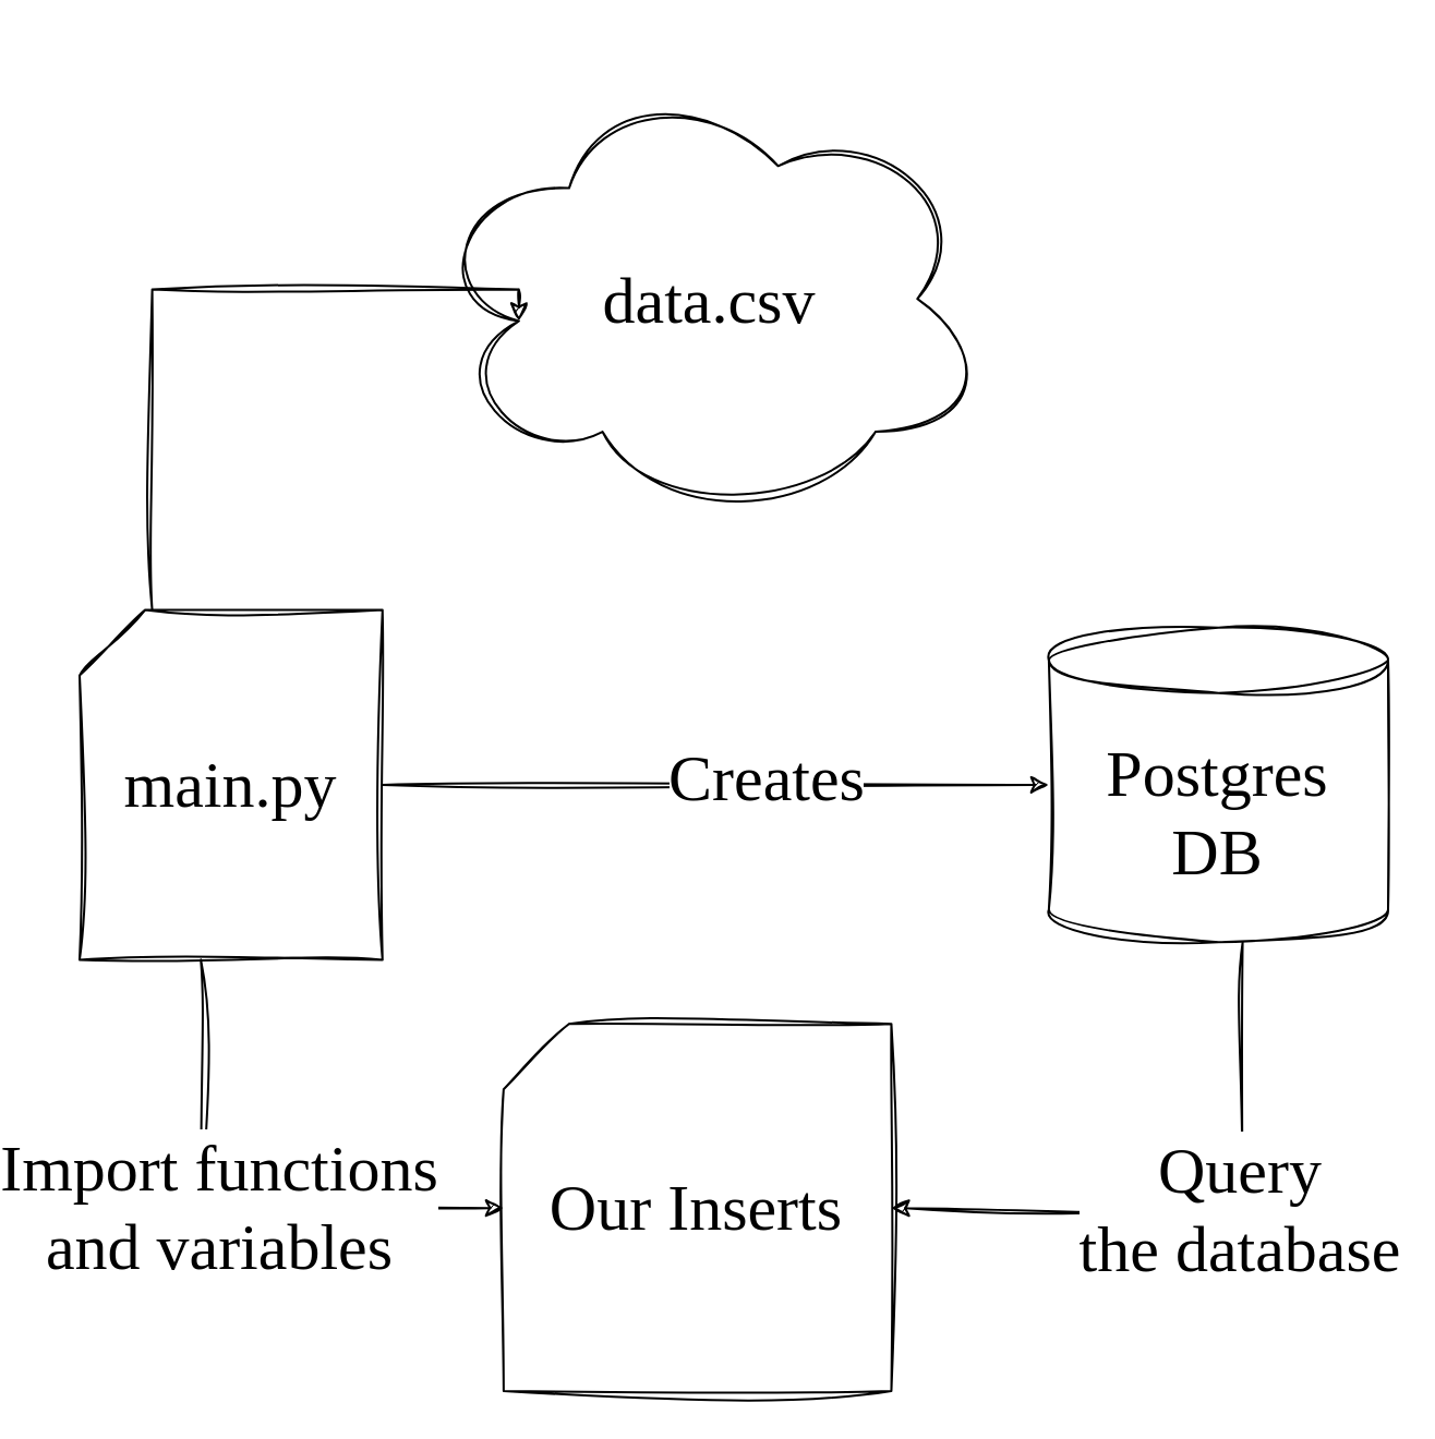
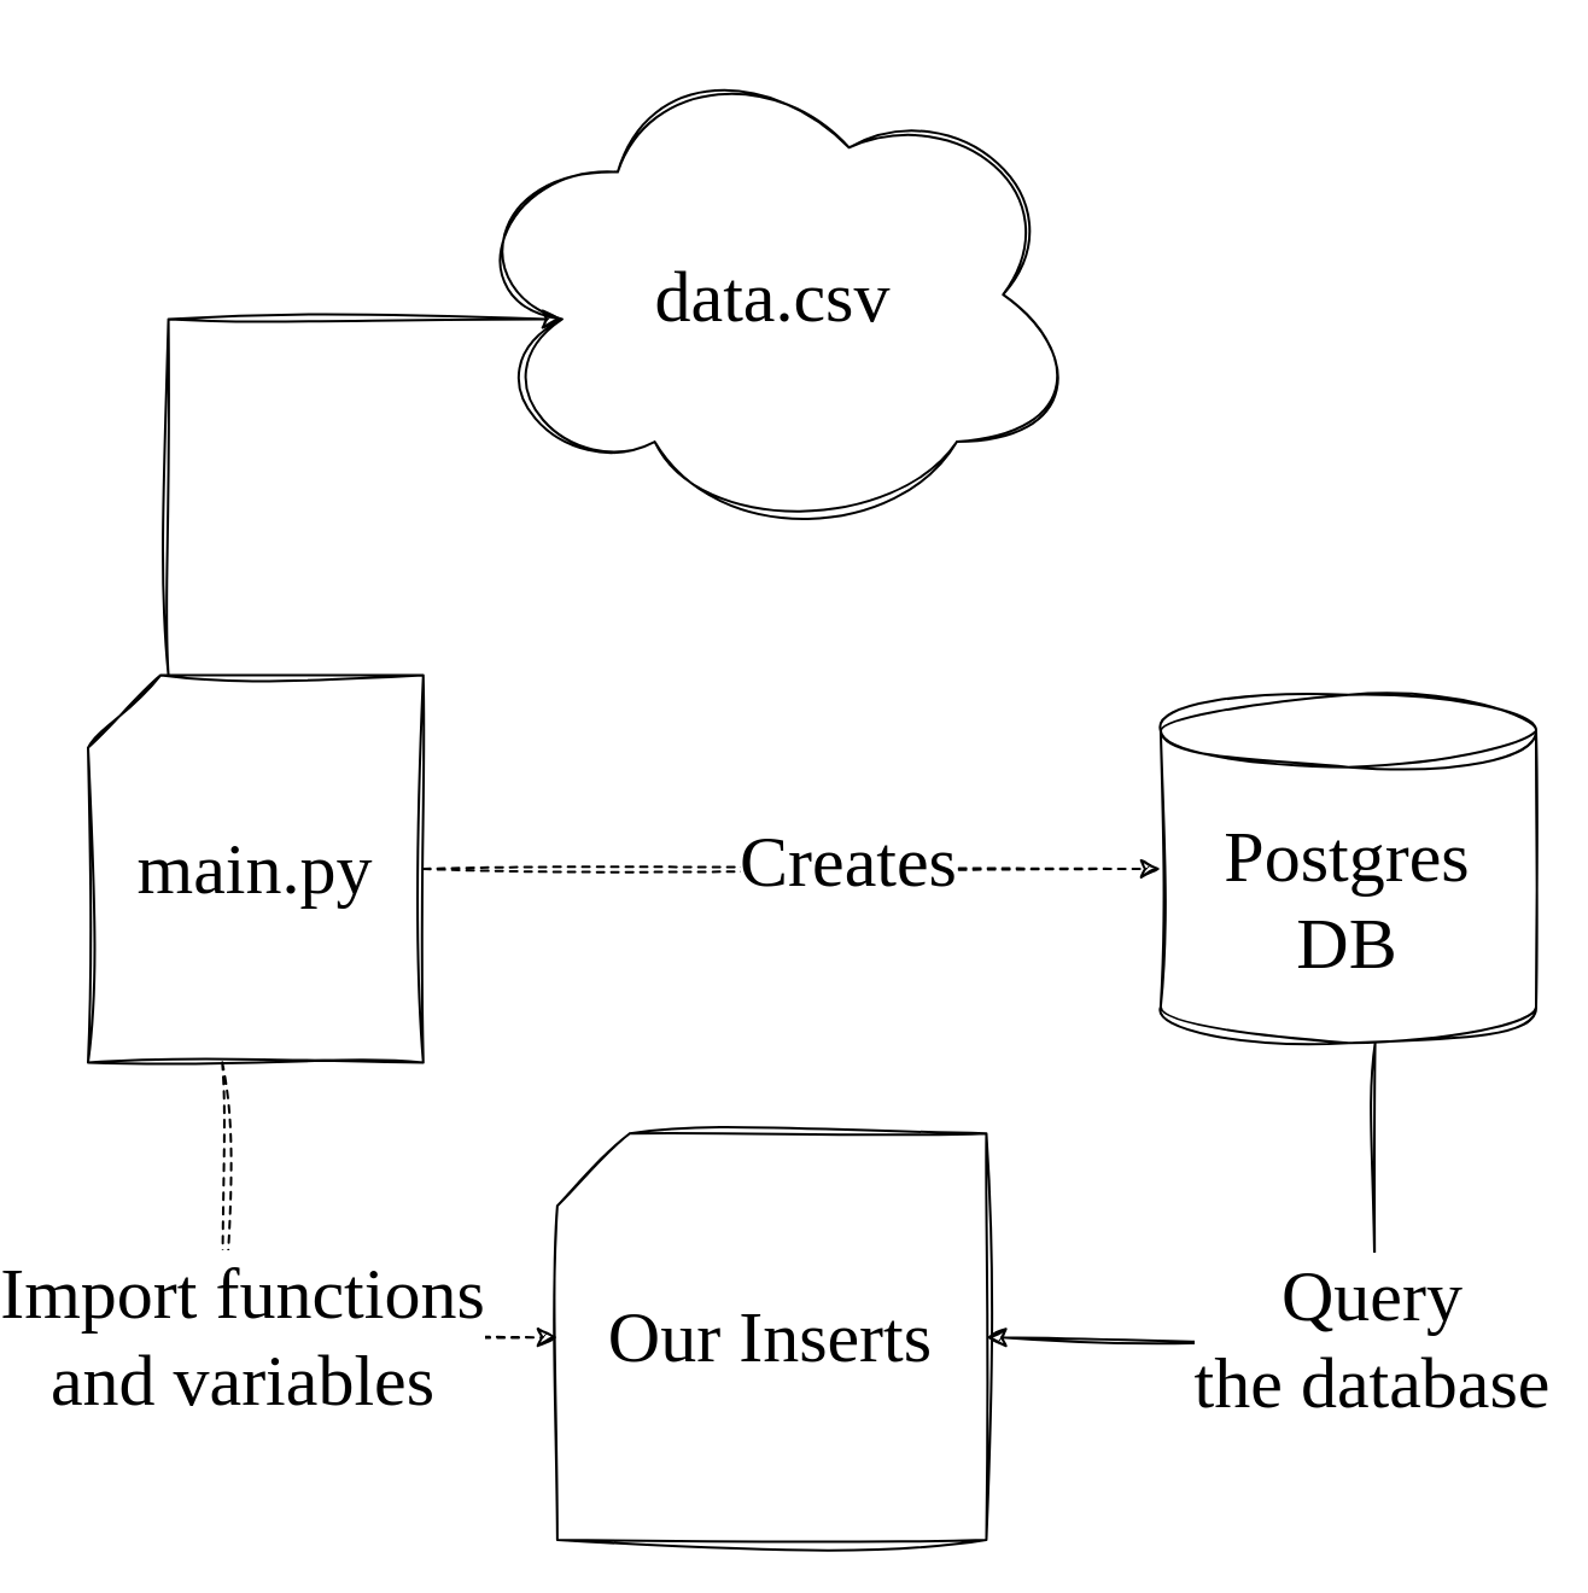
- <mxCell id="7" value="data.csv" style="ellipse;shape=cloud;whiteSpace=wrap;html=1;sketch=1;hachureGap=4;jiggle=2;curveFitting=1;fontFamily=Architects Daughter;fontSource=https%3A%2F%2Ffonts.googleapis.com%2Fcss%3Ffamily%3DArchitects%2BDaughter;fontSize=30;" vertex="1" parent="2"><mxGeometry x="160.556" y="15" width="255.556" height="203.16" as="geometry" /></mxCell>
+ <mxCell id="7" value="data.csv" style="ellipse;shape=cloud;whiteSpace=wrap;html=1;sketch=1;hachureGap=4;jiggle=2;curveFitting=1;fontFamily=Architects Daughter;fontSource=https%3A%2F%2Ffonts.googleapis.com%2Fcss%3Ffamily%3DArchitects%2BDaughter;fontSize=30;" vertex="1" parent="2"><mxGeometry x="155.556" width="255.556" height="203.16" as="geometry" /></mxCell>
- <mxCell id="5" style="edgeStyle=orthogonalEdgeStyle;rounded=0;sketch=1;hachureGap=4;jiggle=2;curveFitting=1;orthogonalLoop=1;jettySize=auto;html=1;fontFamily=Architects Daughter;fontSource=https%3A%2F%2Ffonts.googleapis.com%2Fcss%3Ffamily%3DArchitects%2BDaughter;fontSize=30;" edge="1" parent="2" source="3" target="4"><mxGeometry relative="1" as="geometry" /></mxCell>
+ <mxCell id="5" style="edgeStyle=orthogonalEdgeStyle;rounded=0;sketch=1;hachureGap=4;jiggle=2;curveFitting=1;orthogonalLoop=1;jettySize=auto;html=1;fontFamily=Architects Daughter;fontSource=https%3A%2F%2Ffonts.googleapis.com%2Fcss%3Ffamily%3DArchitects%2BDaughter;fontSize=30;dashed=1;" edge="1" parent="2" source="3" target="4"><mxGeometry relative="1" as="geometry" /></mxCell>
- <mxCell id="10" style="edgeStyle=orthogonalEdgeStyle;rounded=0;sketch=1;hachureGap=4;jiggle=2;curveFitting=1;orthogonalLoop=1;jettySize=auto;html=1;fontFamily=Architects Daughter;fontSource=https%3A%2F%2Ffonts.googleapis.com%2Fcss%3Ffamily%3DArchitects%2BDaughter;fontSize=30;" edge="1" parent="2" source="3" target="9"><mxGeometry relative="1" as="geometry"><Array as="points"><mxPoint x="55.556" y="533.563" /></Array></mxGeometry></mxCell>
+ <mxCell id="10" style="edgeStyle=orthogonalEdgeStyle;rounded=0;sketch=1;hachureGap=4;jiggle=2;curveFitting=1;orthogonalLoop=1;jettySize=auto;html=1;fontFamily=Architects Daughter;fontSource=https%3A%2F%2Ffonts.googleapis.com%2Fcss%3Ffamily%3DArchitects%2BDaughter;fontSize=30;dashed=1;" edge="1" parent="2" source="3" target="9"><mxGeometry relative="1" as="geometry"><Array as="points"><mxPoint x="55.556" y="533.563" /></Array></mxGeometry></mxCell>
